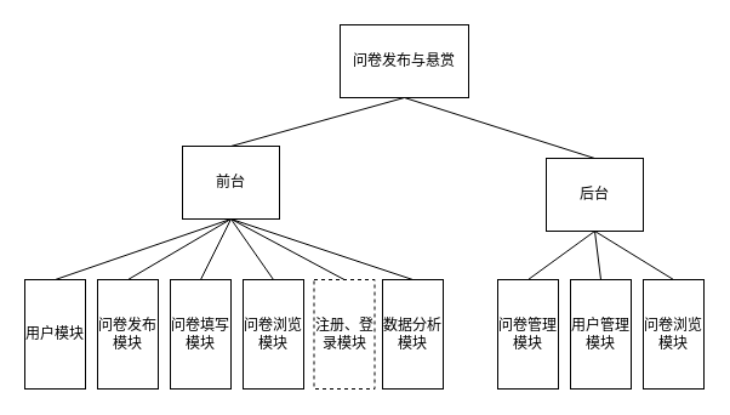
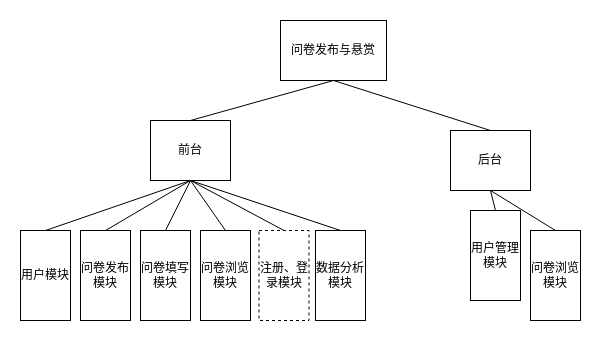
- <mxCell id="22" value="" style="endArrow=none;html=1;rounded=0;entryX=0.5;entryY=1;entryDx=0;entryDy=0;exitX=0.5;exitY=0;exitDx=0;exitDy=0;" edge="1" parent="1" source="13" target="4"><mxGeometry width="50" height="50" relative="1" as="geometry"><mxPoint x="460" y="240" as="sourcePoint" /><mxPoint x="510" y="190" as="targetPoint" /></mxGeometry></mxCell>
- <mxCell id="13" value="问卷管理模块" style="rounded=0;whiteSpace=wrap;html=1;" vertex="1" parent="1"><mxGeometry x="410" y="230" width="50" height="90" as="geometry" /></mxCell>
- <mxCell id="15" value="用户管理模块" style="rounded=0;whiteSpace=wrap;html=1;" vertex="1" parent="1"><mxGeometry x="470" y="230" width="50" height="90" as="geometry" /></mxCell>
+ <mxCell id="15" value="用户管理模块" style="rounded=0;whiteSpace=wrap;html=1;" vertex="1" parent="1"><mxGeometry x="470" y="210" width="50" height="90" as="geometry" /></mxCell>
